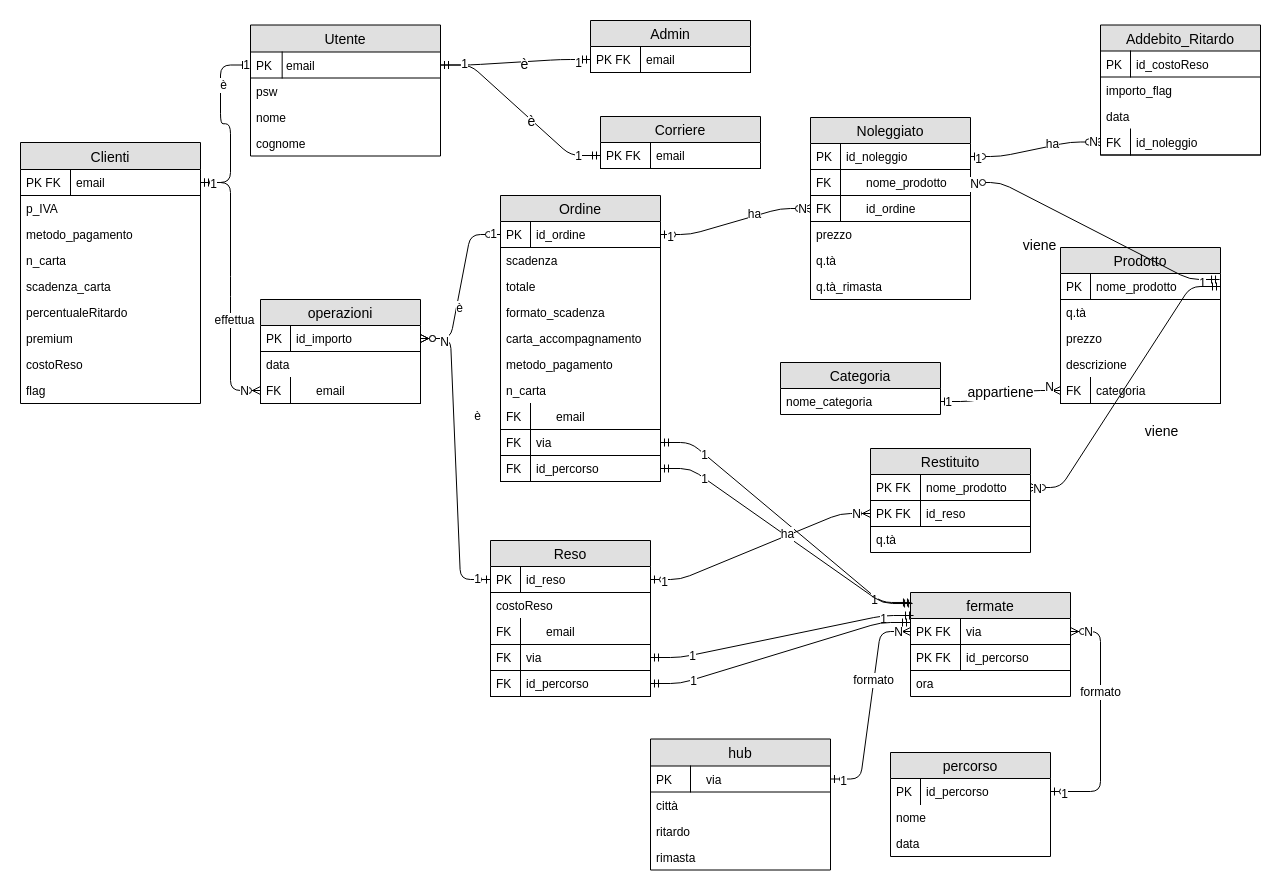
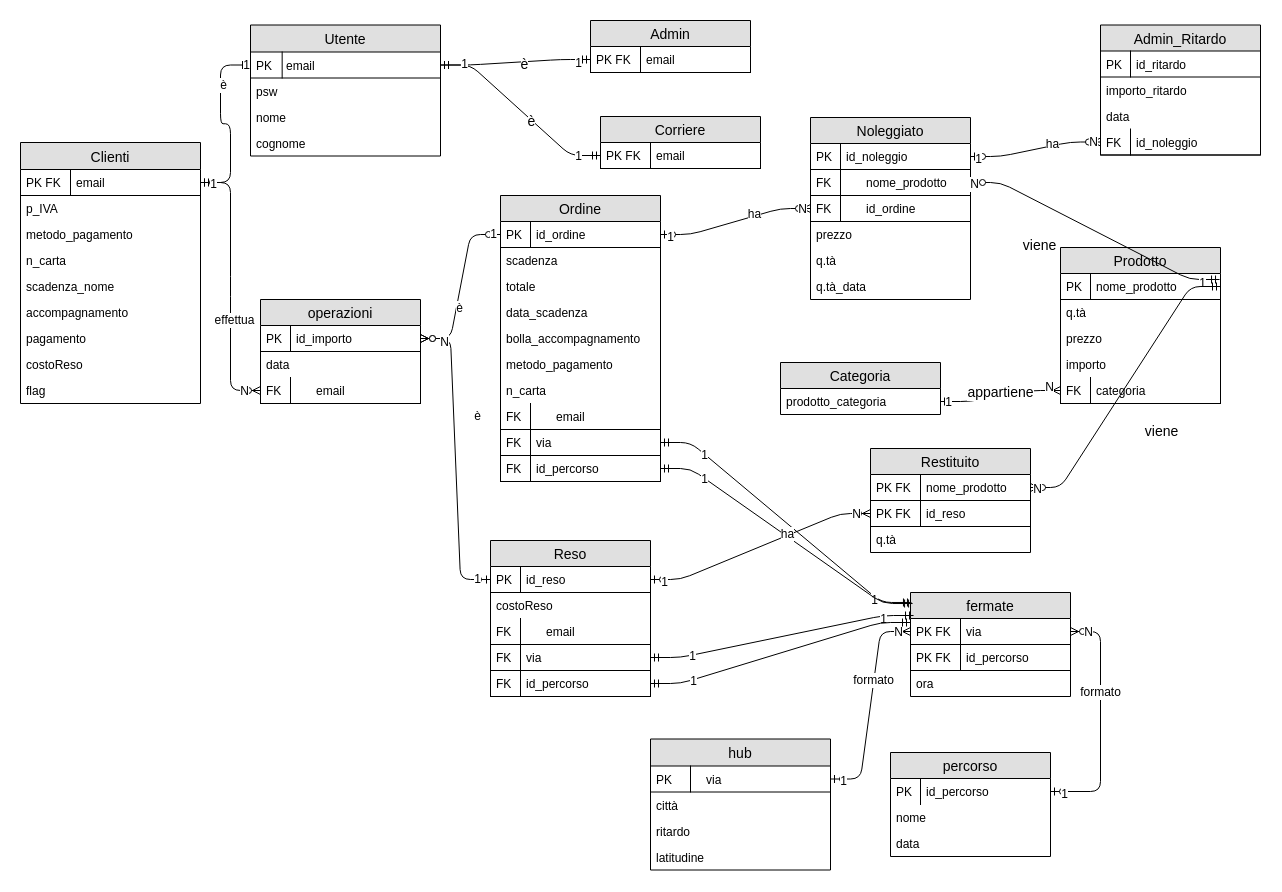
- <mxCell id="157" value="Addebito_Ritardo" style="swimlane;fontStyle=0;childLayout=stackLayout;horizontal=1;startSize=26;fillColor=#e0e0e0;horizontalStack=0;resizeParent=1;resizeParentMax=0;resizeLast=0;collapsible=1;marginBottom=0;swimlaneFillColor=#ffffff;align=center;fontSize=14;" parent="1" vertex="1"><mxGeometry x="1100" y="24.5" width="160" height="130" as="geometry" /></mxCell>
+ <mxCell id="157" value="Admin_Ritardo" style="swimlane;fontStyle=0;childLayout=stackLayout;horizontal=1;startSize=26;fillColor=#e0e0e0;horizontalStack=0;resizeParent=1;resizeParentMax=0;resizeLast=0;collapsible=1;marginBottom=0;swimlaneFillColor=#ffffff;align=center;fontSize=14;" parent="1" vertex="1"><mxGeometry x="1100" y="24.5" width="160" height="130" as="geometry" /></mxCell>
- <mxCell id="158" value="id_costoReso" style="shape=partialRectangle;top=0;left=0;right=0;bottom=1;align=left;verticalAlign=top;fillColor=none;spacingLeft=34;spacingRight=4;overflow=hidden;rotatable=0;points=[[0,0.5],[1,0.5]];portConstraint=eastwest;dropTarget=0;fontSize=12;" parent="157" vertex="1"><mxGeometry y="26" width="160" height="26" as="geometry" /></mxCell>
+ <mxCell id="158" value="id_ritardo" style="shape=partialRectangle;top=0;left=0;right=0;bottom=1;align=left;verticalAlign=top;fillColor=none;spacingLeft=34;spacingRight=4;overflow=hidden;rotatable=0;points=[[0,0.5],[1,0.5]];portConstraint=eastwest;dropTarget=0;fontSize=12;" parent="157" vertex="1"><mxGeometry y="26" width="160" height="26" as="geometry" /></mxCell>
- <mxCell id="160" value="importo_flag" style="text;strokeColor=none;fillColor=none;spacingLeft=4;spacingRight=4;overflow=hidden;rotatable=0;points=[[0,0.5],[1,0.5]];portConstraint=eastwest;fontSize=12;" parent="157" vertex="1"><mxGeometry y="52" width="160" height="26" as="geometry" /></mxCell>
+ <mxCell id="160" value="importo_ritardo" style="text;strokeColor=none;fillColor=none;spacingLeft=4;spacingRight=4;overflow=hidden;rotatable=0;points=[[0,0.5],[1,0.5]];portConstraint=eastwest;fontSize=12;" parent="157" vertex="1"><mxGeometry y="52" width="160" height="26" as="geometry" /></mxCell>
- <mxCell id="14" value="scadenza_carta" style="text;strokeColor=none;fillColor=none;spacingLeft=4;spacingRight=4;overflow=hidden;rotatable=0;points=[[0,0.5],[1,0.5]];portConstraint=eastwest;fontSize=12;" parent="8" vertex="1"><mxGeometry y="131" width="180" height="26" as="geometry" /></mxCell>
+ <mxCell id="14" value="scadenza_nome" style="text;strokeColor=none;fillColor=none;spacingLeft=4;spacingRight=4;overflow=hidden;rotatable=0;points=[[0,0.5],[1,0.5]];portConstraint=eastwest;fontSize=12;" parent="8" vertex="1"><mxGeometry y="131" width="180" height="26" as="geometry" /></mxCell>
- <mxCell id="99" value="q.tà_rimasta" style="text;strokeColor=none;fillColor=none;spacingLeft=4;spacingRight=4;overflow=hidden;rotatable=0;points=[[0,0.5],[1,0.5]];portConstraint=eastwest;fontSize=12;" parent="90" vertex="1"><mxGeometry y="156" width="160" height="26" as="geometry" /></mxCell>
+ <mxCell id="99" value="q.tà_data" style="text;strokeColor=none;fillColor=none;spacingLeft=4;spacingRight=4;overflow=hidden;rotatable=0;points=[[0,0.5],[1,0.5]];portConstraint=eastwest;fontSize=12;" parent="90" vertex="1"><mxGeometry y="156" width="160" height="26" as="geometry" /></mxCell>
- <mxCell id="15" value="percentualeRitardo" style="text;strokeColor=none;fillColor=none;spacingLeft=4;spacingRight=4;overflow=hidden;rotatable=0;points=[[0,0.5],[1,0.5]];portConstraint=eastwest;fontSize=12;" parent="8" vertex="1"><mxGeometry y="157" width="180" height="26" as="geometry" /></mxCell>
+ <mxCell id="15" value="accompagnamento" style="text;strokeColor=none;fillColor=none;spacingLeft=4;spacingRight=4;overflow=hidden;rotatable=0;points=[[0,0.5],[1,0.5]];portConstraint=eastwest;fontSize=12;" parent="8" vertex="1"><mxGeometry y="157" width="180" height="26" as="geometry" /></mxCell>
- <mxCell id="71" value="formato_scadenza" style="text;strokeColor=none;fillColor=none;spacingLeft=4;spacingRight=4;overflow=hidden;rotatable=0;points=[[0,0.5],[1,0.5]];portConstraint=eastwest;fontSize=12;" parent="66" vertex="1"><mxGeometry y="104" width="160" height="26" as="geometry" /></mxCell>
+ <mxCell id="71" value="data_scadenza" style="text;strokeColor=none;fillColor=none;spacingLeft=4;spacingRight=4;overflow=hidden;rotatable=0;points=[[0,0.5],[1,0.5]];portConstraint=eastwest;fontSize=12;" parent="66" vertex="1"><mxGeometry y="104" width="160" height="26" as="geometry" /></mxCell>
- <mxCell id="16" value="premium" style="text;strokeColor=none;fillColor=none;spacingLeft=4;spacingRight=4;overflow=hidden;rotatable=0;points=[[0,0.5],[1,0.5]];portConstraint=eastwest;fontSize=12;" parent="8" vertex="1"><mxGeometry y="183" width="180" height="26" as="geometry" /></mxCell>
+ <mxCell id="16" value="pagamento" style="text;strokeColor=none;fillColor=none;spacingLeft=4;spacingRight=4;overflow=hidden;rotatable=0;points=[[0,0.5],[1,0.5]];portConstraint=eastwest;fontSize=12;" parent="8" vertex="1"><mxGeometry y="183" width="180" height="26" as="geometry" /></mxCell>
- <mxCell id="72" value="carta_accompagnamento" style="text;strokeColor=none;fillColor=none;spacingLeft=4;spacingRight=4;overflow=hidden;rotatable=0;points=[[0,0.5],[1,0.5]];portConstraint=eastwest;fontSize=12;" parent="66" vertex="1"><mxGeometry y="130" width="160" height="26" as="geometry" /></mxCell>
+ <mxCell id="72" value="bolla_accompagnamento" style="text;strokeColor=none;fillColor=none;spacingLeft=4;spacingRight=4;overflow=hidden;rotatable=0;points=[[0,0.5],[1,0.5]];portConstraint=eastwest;fontSize=12;" parent="66" vertex="1"><mxGeometry y="130" width="160" height="26" as="geometry" /></mxCell>
- <mxCell id="40" value="descrizione" style="text;strokeColor=none;fillColor=none;spacingLeft=4;spacingRight=4;overflow=hidden;rotatable=0;points=[[0,0.5],[1,0.5]];portConstraint=eastwest;fontSize=12;startSize=26;" parent="35" vertex="1"><mxGeometry y="104" width="160" height="26" as="geometry" /></mxCell>
+ <mxCell id="40" value="importo" style="text;strokeColor=none;fillColor=none;spacingLeft=4;spacingRight=4;overflow=hidden;rotatable=0;points=[[0,0.5],[1,0.5]];portConstraint=eastwest;fontSize=12;startSize=26;" parent="35" vertex="1"><mxGeometry y="104" width="160" height="26" as="geometry" /></mxCell>
- <mxCell id="44" value="nome_categoria" style="text;strokeColor=none;fillColor=none;spacingLeft=4;spacingRight=4;overflow=hidden;rotatable=0;points=[[0,0.5],[1,0.5]];portConstraint=eastwest;fontSize=12;" parent="43" vertex="1"><mxGeometry y="26" width="160" height="26" as="geometry" /></mxCell>
+ <mxCell id="44" value="prodotto_categoria" style="text;strokeColor=none;fillColor=none;spacingLeft=4;spacingRight=4;overflow=hidden;rotatable=0;points=[[0,0.5],[1,0.5]];portConstraint=eastwest;fontSize=12;" parent="43" vertex="1"><mxGeometry y="26" width="160" height="26" as="geometry" /></mxCell>
- <mxCell id="50" value="rimasta" style="text;strokeColor=none;fillColor=none;spacingLeft=4;spacingRight=4;overflow=hidden;rotatable=0;points=[[0,0.5],[1,0.5]];portConstraint=eastwest;fontSize=12;" parent="45" vertex="1"><mxGeometry y="105" width="180" height="26" as="geometry" /></mxCell>
+ <mxCell id="50" value="latitudine" style="text;strokeColor=none;fillColor=none;spacingLeft=4;spacingRight=4;overflow=hidden;rotatable=0;points=[[0,0.5],[1,0.5]];portConstraint=eastwest;fontSize=12;" parent="45" vertex="1"><mxGeometry y="105" width="180" height="26" as="geometry" /></mxCell>
